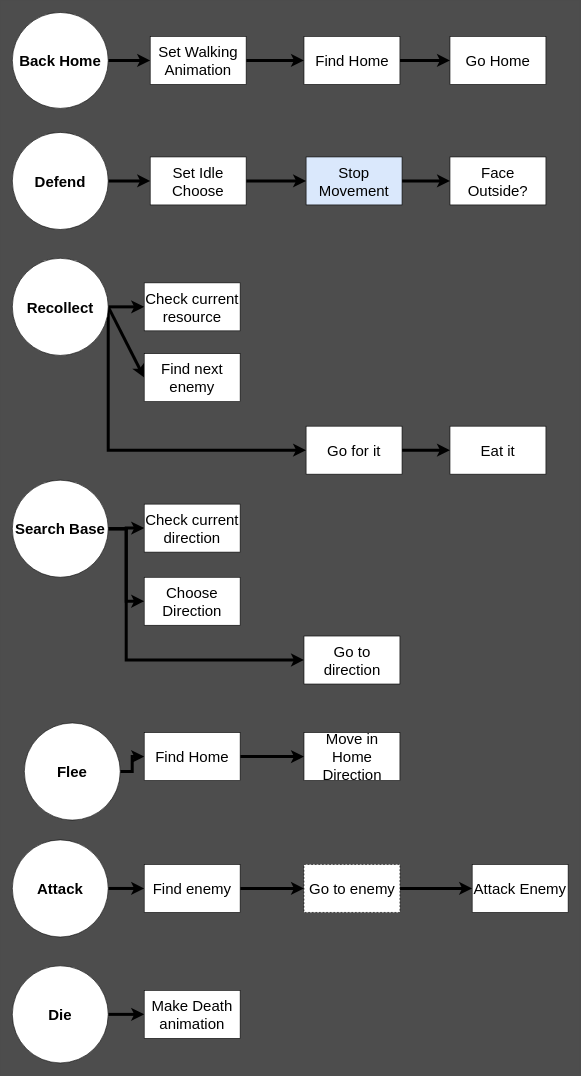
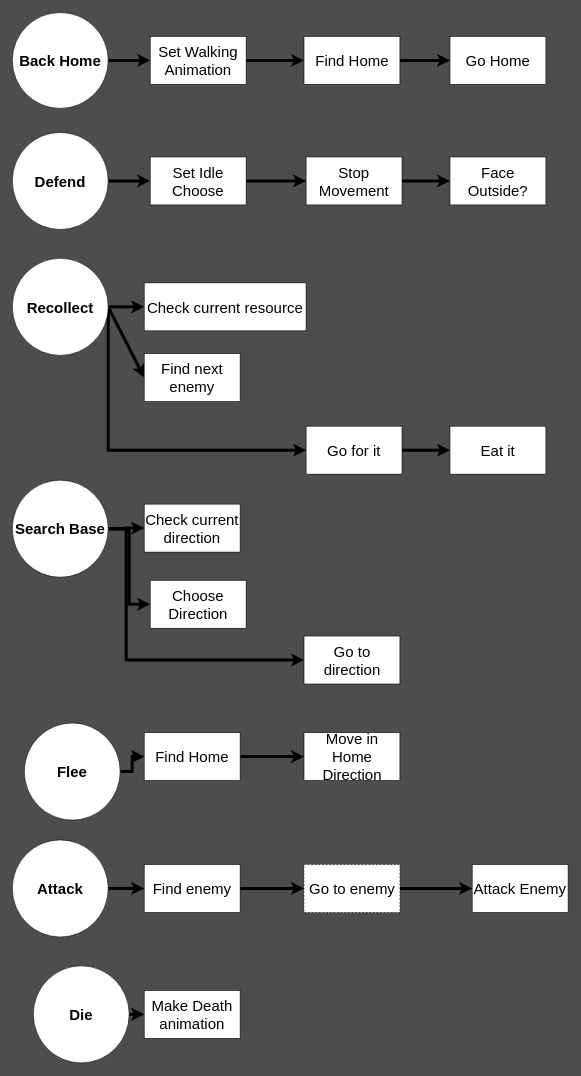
- <mxCell id="14" value="&lt;span style=&quot;font-size: 25px&quot;&gt;Stop Movement&lt;/span&gt;" style="rounded=0;whiteSpace=wrap;html=1;fillColor=#dae8fc;" vertex="1" parent="1"><mxGeometry x="510" y="261" width="160" height="80" as="geometry" /></mxCell>
+ <mxCell id="14" value="&lt;span style=&quot;font-size: 25px&quot;&gt;Stop Movement&lt;/span&gt;" style="rounded=0;whiteSpace=wrap;html=1;" vertex="1" parent="1"><mxGeometry x="510" y="261" width="160" height="80" as="geometry" /></mxCell>
- <mxCell id="24" value="&lt;font style=&quot;font-size: 25px&quot;&gt;Check current resource&lt;/font&gt;" style="rounded=0;whiteSpace=wrap;html=1;" vertex="1" parent="1"><mxGeometry x="240" y="471" width="160" height="80" as="geometry" /></mxCell>
+ <mxCell id="24" value="&lt;font style=&quot;font-size: 25px&quot;&gt;Check current resource&lt;/font&gt;" style="rounded=0;whiteSpace=wrap;html=1;" vertex="1" parent="1"><mxGeometry x="240" y="471" width="270" height="80" as="geometry" /></mxCell>
- <mxCell id="29" value="&lt;font style=&quot;font-size: 25px&quot;&gt;Choose Direction&lt;/font&gt;" style="rounded=0;whiteSpace=wrap;html=1;" vertex="1" parent="1"><mxGeometry x="240" y="962" width="160" height="80" as="geometry" /></mxCell>
+ <mxCell id="29" value="&lt;font style=&quot;font-size: 25px&quot;&gt;Choose Direction&lt;/font&gt;" style="rounded=0;whiteSpace=wrap;html=1;" vertex="1" parent="1"><mxGeometry x="250" y="967" width="160" height="80" as="geometry" /></mxCell>
- <mxCell id="45" value="&lt;font style=&quot;font-size: 25px&quot;&gt;&lt;b&gt;Die&lt;br&gt;&lt;/b&gt;&lt;/font&gt;" style="ellipse;whiteSpace=wrap;html=1;" vertex="1" parent="1"><mxGeometry x="20" y="1610" width="160" height="162" as="geometry" /></mxCell>
+ <mxCell id="45" value="&lt;font style=&quot;font-size: 25px&quot;&gt;&lt;b&gt;Die&lt;br&gt;&lt;/b&gt;&lt;/font&gt;" style="ellipse;whiteSpace=wrap;html=1;" vertex="1" parent="1"><mxGeometry x="55" y="1610" width="160" height="162" as="geometry" /></mxCell>
